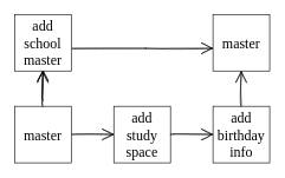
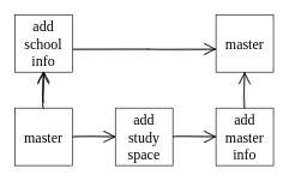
- <mxCell id="7" value="add school master" style="text;strokeColor=none;fillColor=none;html=1;align=center;verticalAlign=middle;whiteSpace=wrap;rounded=0;sketch=1;hachureGap=4;fontFamily=Architects Daughter;fontSource=https%3A%2F%2Ffonts.googleapis.com%2Fcss%3Ffamily%3DArchitects%2BDaughter;fontSize=20;" vertex="1" parent="1"><mxGeometry x="20" y="30" width="80" height="60" as="geometry" /></mxCell>
+ <mxCell id="7" value="add school info" style="text;strokeColor=none;fillColor=none;html=1;align=center;verticalAlign=middle;whiteSpace=wrap;rounded=0;sketch=1;hachureGap=4;fontFamily=Architects Daughter;fontSource=https%3A%2F%2Ffonts.googleapis.com%2Fcss%3Ffamily%3DArchitects%2BDaughter;fontSize=20;" vertex="1" parent="1"><mxGeometry x="20" y="30" width="80" height="60" as="geometry" /></mxCell>
- <mxCell id="13" value="add birthday info" style="text;strokeColor=none;fillColor=none;html=1;align=center;verticalAlign=middle;whiteSpace=wrap;rounded=0;sketch=1;hachureGap=4;fontFamily=Architects Daughter;fontSource=https%3A%2F%2Ffonts.googleapis.com%2Fcss%3Ffamily%3DArchitects%2BDaughter;fontSize=20;" vertex="1" parent="1"><mxGeometry x="310" y="175" width="60" height="30" as="geometry" /></mxCell>
+ <mxCell id="13" value="add master info" style="text;strokeColor=none;fillColor=none;html=1;align=center;verticalAlign=middle;whiteSpace=wrap;rounded=0;sketch=1;hachureGap=4;fontFamily=Architects Daughter;fontSource=https%3A%2F%2Ffonts.googleapis.com%2Fcss%3Ffamily%3DArchitects%2BDaughter;fontSize=20;" vertex="1" parent="1"><mxGeometry x="310" y="175" width="60" height="30" as="geometry" /></mxCell>
